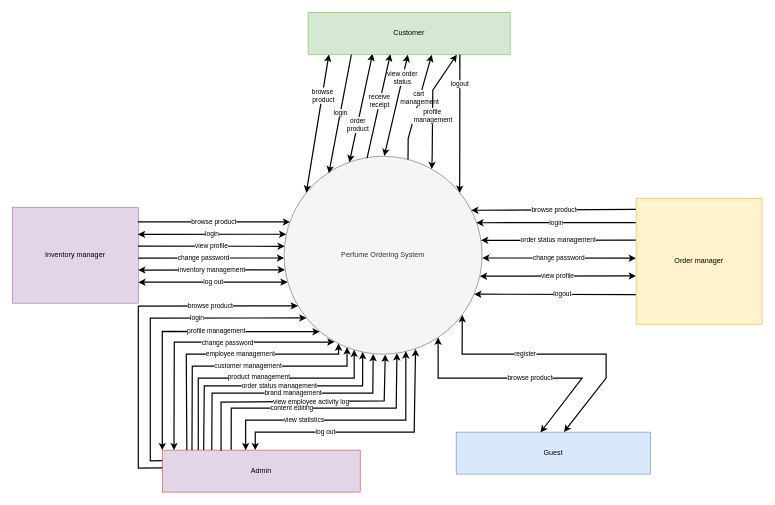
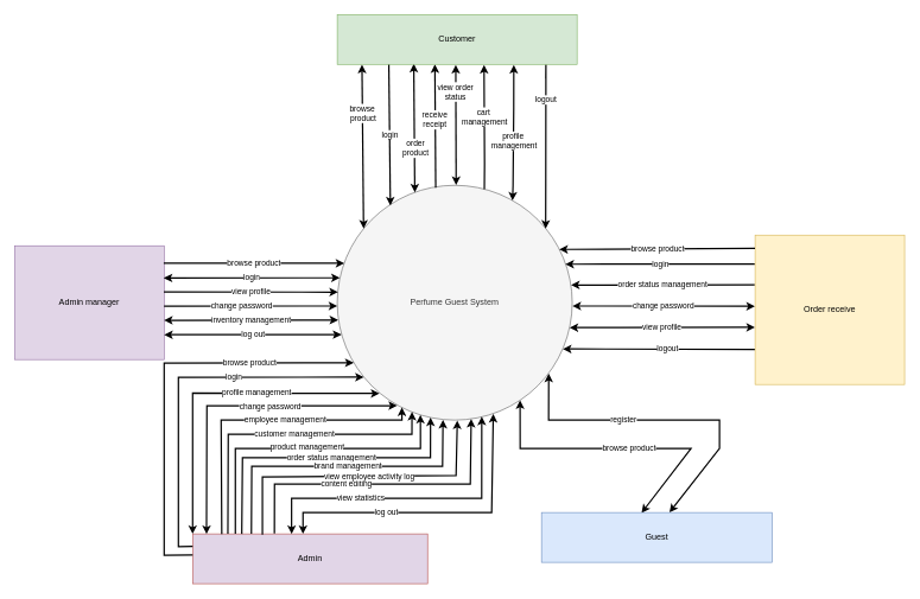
- <mxCell id="11" value="Customer" style="rounded=0;whiteSpace=wrap;html=1;fillColor=#d5e8d4;strokeColor=#82b366;" parent="1" vertex="1"><mxGeometry x="513.13" y="20" width="336.87" height="70" as="geometry" /></mxCell>
+ <mxCell id="11" value="Customer" style="rounded=0;whiteSpace=wrap;html=1;fillColor=#d5e8d4;strokeColor=#82b366;" parent="1" vertex="1"><mxGeometry x="473.13" y="20" width="336.87" height="70" as="geometry" /></mxCell>
- <mxCell id="32" value="Inventory manager" style="rounded=0;whiteSpace=wrap;html=1;fillColor=#e1d5e7;strokeColor=#9673a6;" parent="1" vertex="1"><mxGeometry x="20" y="345" width="210" height="160" as="geometry" /></mxCell>
+ <mxCell id="32" value="Admin manager" style="rounded=0;whiteSpace=wrap;html=1;fillColor=#e1d5e7;strokeColor=#9673a6;" parent="1" vertex="1"><mxGeometry x="20" y="345" width="210" height="160" as="geometry" /></mxCell>
- <mxCell id="2" value="Perfume Ordering System" style="ellipse;whiteSpace=wrap;html=1;aspect=fixed;fillColor=#f5f5f5;strokeColor=#666666;fontColor=#333333;" parent="1" vertex="1"><mxGeometry x="473.13" y="260" width="330" height="330" as="geometry" /></mxCell>
+ <mxCell id="2" value="Perfume Guest System" style="ellipse;whiteSpace=wrap;html=1;aspect=fixed;fillColor=#f5f5f5;strokeColor=#666666;fontColor=#333333;" parent="1" vertex="1"><mxGeometry x="473.13" y="260" width="330" height="330" as="geometry" /></mxCell>
- <mxCell id="28" value="Order manager" style="rounded=0;whiteSpace=wrap;html=1;fillColor=#fff2cc;strokeColor=#d6b656;" parent="1" vertex="1"><mxGeometry x="1060" y="330" width="210" height="210" as="geometry" /></mxCell>
+ <mxCell id="28" value="Order receive" style="rounded=0;whiteSpace=wrap;html=1;fillColor=#fff2cc;strokeColor=#d6b656;" parent="1" vertex="1"><mxGeometry x="1060" y="330" width="210" height="210" as="geometry" /></mxCell>
